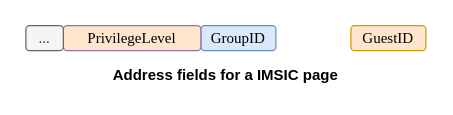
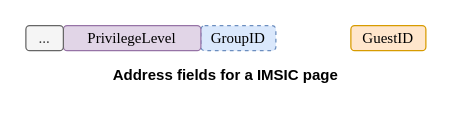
- <mxCell id="4" value="PrivilegeLevel" style="rounded=1;whiteSpace=wrap;html=1;fillColor=#ffe6cc;strokeColor=#9673a6;align=center;fontFamily=mono;" parent="1" vertex="1"><mxGeometry x="50" y="20" width="110" height="20" as="geometry" /></mxCell>
+ <mxCell id="4" value="PrivilegeLevel" style="rounded=1;whiteSpace=wrap;html=1;fillColor=#e1d5e7;strokeColor=#9673a6;align=center;fontFamily=mono;" parent="1" vertex="1"><mxGeometry x="50" y="20" width="110" height="20" as="geometry" /></mxCell>
- <mxCell id="2" value="GroupID" style="rounded=1;whiteSpace=wrap;html=1;fillColor=#dae8fc;strokeColor=#6c8ebf;align=center;fontFamily=mono;" parent="1" vertex="1"><mxGeometry x="160" y="20" width="60" height="20" as="geometry" /></mxCell>
+ <mxCell id="2" value="GroupID" style="rounded=1;whiteSpace=wrap;html=1;fillColor=#dae8fc;strokeColor=#6c8ebf;align=center;fontFamily=mono;dashed=1;" parent="1" vertex="1"><mxGeometry x="160" y="20" width="60" height="20" as="geometry" /></mxCell>
